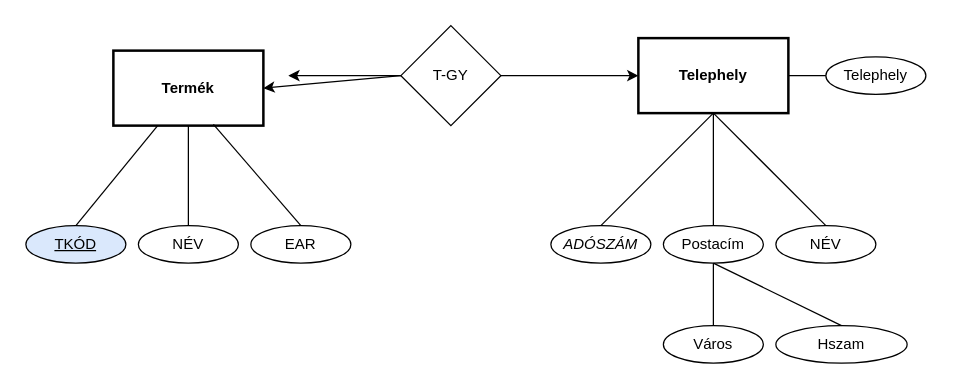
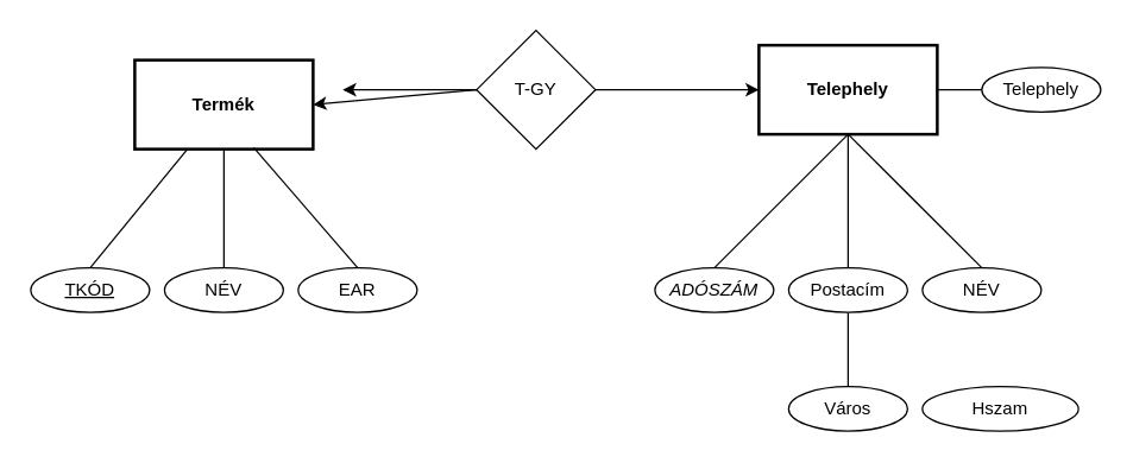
- <mxCell id="5" value="&lt;u&gt;TKÓD&lt;/u&gt;" style="ellipse;whiteSpace=wrap;html=1;fillColor=#dae8fc;" parent="1" vertex="1"><mxGeometry x="20" y="180" width="80" height="30" as="geometry" /></mxCell>
+ <mxCell id="5" value="&lt;u&gt;TKÓD&lt;/u&gt;" style="ellipse;whiteSpace=wrap;html=1;" parent="1" vertex="1"><mxGeometry x="20" y="180" width="80" height="30" as="geometry" /></mxCell>
- <mxCell id="25" value="" style="endArrow=none;html=1;rounded=0;entryX=0.5;entryY=1;entryDx=0;entryDy=0;exitX=0.5;exitY=0;exitDx=0;exitDy=0;" parent="1" source="12" target="9" edge="1"><mxGeometry width="50" height="50" relative="1" as="geometry"><mxPoint x="640" y="270" as="sourcePoint" /><mxPoint x="690" y="220" as="targetPoint" /></mxGeometry></mxCell>
